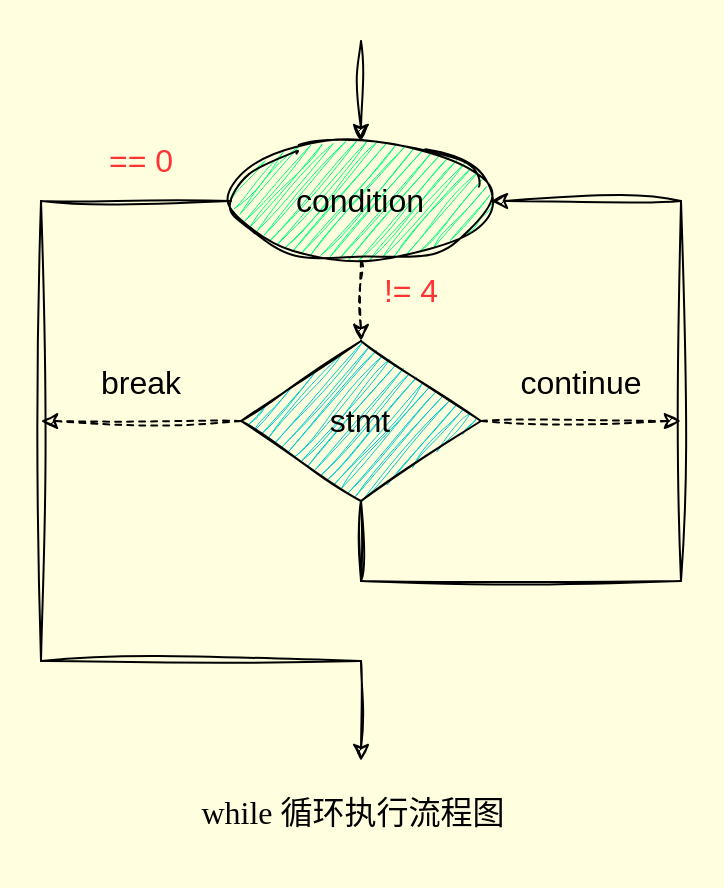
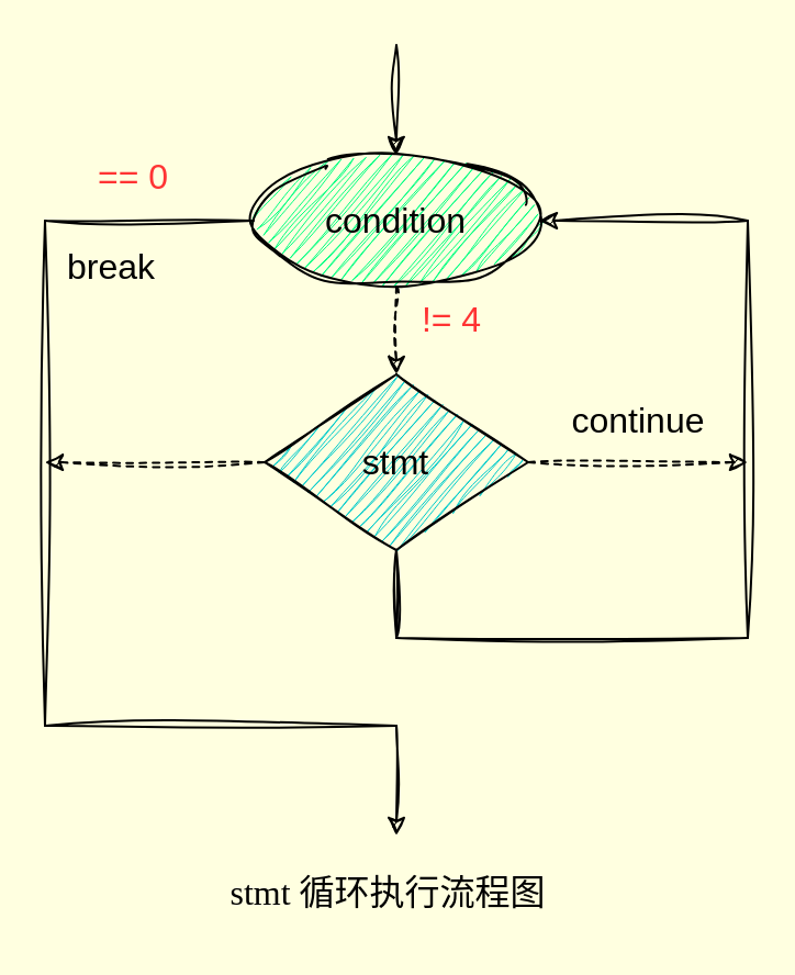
- <mxCell id="19" value="&lt;font color=&quot;#ff3333&quot;&gt;== 0&lt;/font&gt;" style="text;html=1;align=center;verticalAlign=middle;resizable=0;points=[];autosize=1;strokeColor=none;fillColor=none;fontSize=16;sketch=1;curveFitting=1;jiggle=2;" parent="1" vertex="1"><mxGeometry x="40" y="65" width="60" height="30" as="geometry" /></mxCell>
+ <mxCell id="19" value="&lt;font color=&quot;#ff3333&quot;&gt;== 0&lt;/font&gt;" style="text;html=1;align=center;verticalAlign=middle;resizable=0;points=[];autosize=1;strokeColor=none;fillColor=none;fontSize=16;sketch=1;curveFitting=1;jiggle=2;" parent="1" vertex="1"><mxGeometry x="30" y="65" width="60" height="30" as="geometry" /></mxCell>
- <mxCell id="18" value="&lt;font color=&quot;#000000&quot;&gt;break&lt;/font&gt;" style="text;html=1;align=center;verticalAlign=middle;resizable=0;points=[];autosize=1;strokeColor=none;fillColor=none;fontSize=16;sketch=1;curveFitting=1;jiggle=2;" parent="1" vertex="1"><mxGeometry x="41" y="175" width="58" height="31" as="geometry" /></mxCell>
+ <mxCell id="18" value="&lt;font color=&quot;#000000&quot;&gt;break&lt;/font&gt;" style="text;html=1;align=center;verticalAlign=middle;resizable=0;points=[];autosize=1;strokeColor=none;fillColor=none;fontSize=16;sketch=1;curveFitting=1;jiggle=2;" parent="1" vertex="1"><mxGeometry x="21" y="105" width="58" height="31" as="geometry" /></mxCell>
- <mxCell id="21" value="&lt;font style=&quot;font-size: 16px;&quot;&gt;while 循环执行流程图&lt;/font&gt;" style="text;html=1;align=center;verticalAlign=middle;resizable=0;points=[];autosize=1;strokeColor=none;fillColor=none;fontSize=20;fontFamily=Architects Daughter;fontColor=#000000;sketch=1;hachureGap=4;jiggle=2;curveFitting=1;fontSource=https%3A%2F%2Ffonts.googleapis.com%2Fcss%3Ffamily%3DArchitects%2BDaughter;" parent="1" vertex="1"><mxGeometry x="90" y="386" width="171" height="36" as="geometry" /></mxCell>
+ <mxCell id="21" value="&lt;font style=&quot;font-size: 16px;&quot;&gt;stmt 循环执行流程图&lt;/font&gt;" style="text;html=1;align=center;verticalAlign=middle;resizable=0;points=[];autosize=1;strokeColor=none;fillColor=none;fontSize=20;fontFamily=Architects Daughter;fontColor=#000000;sketch=1;hachureGap=4;jiggle=2;curveFitting=1;fontSource=https%3A%2F%2Ffonts.googleapis.com%2Fcss%3Ffamily%3DArchitects%2BDaughter;" parent="1" vertex="1"><mxGeometry x="90" y="386" width="171" height="36" as="geometry" /></mxCell>
